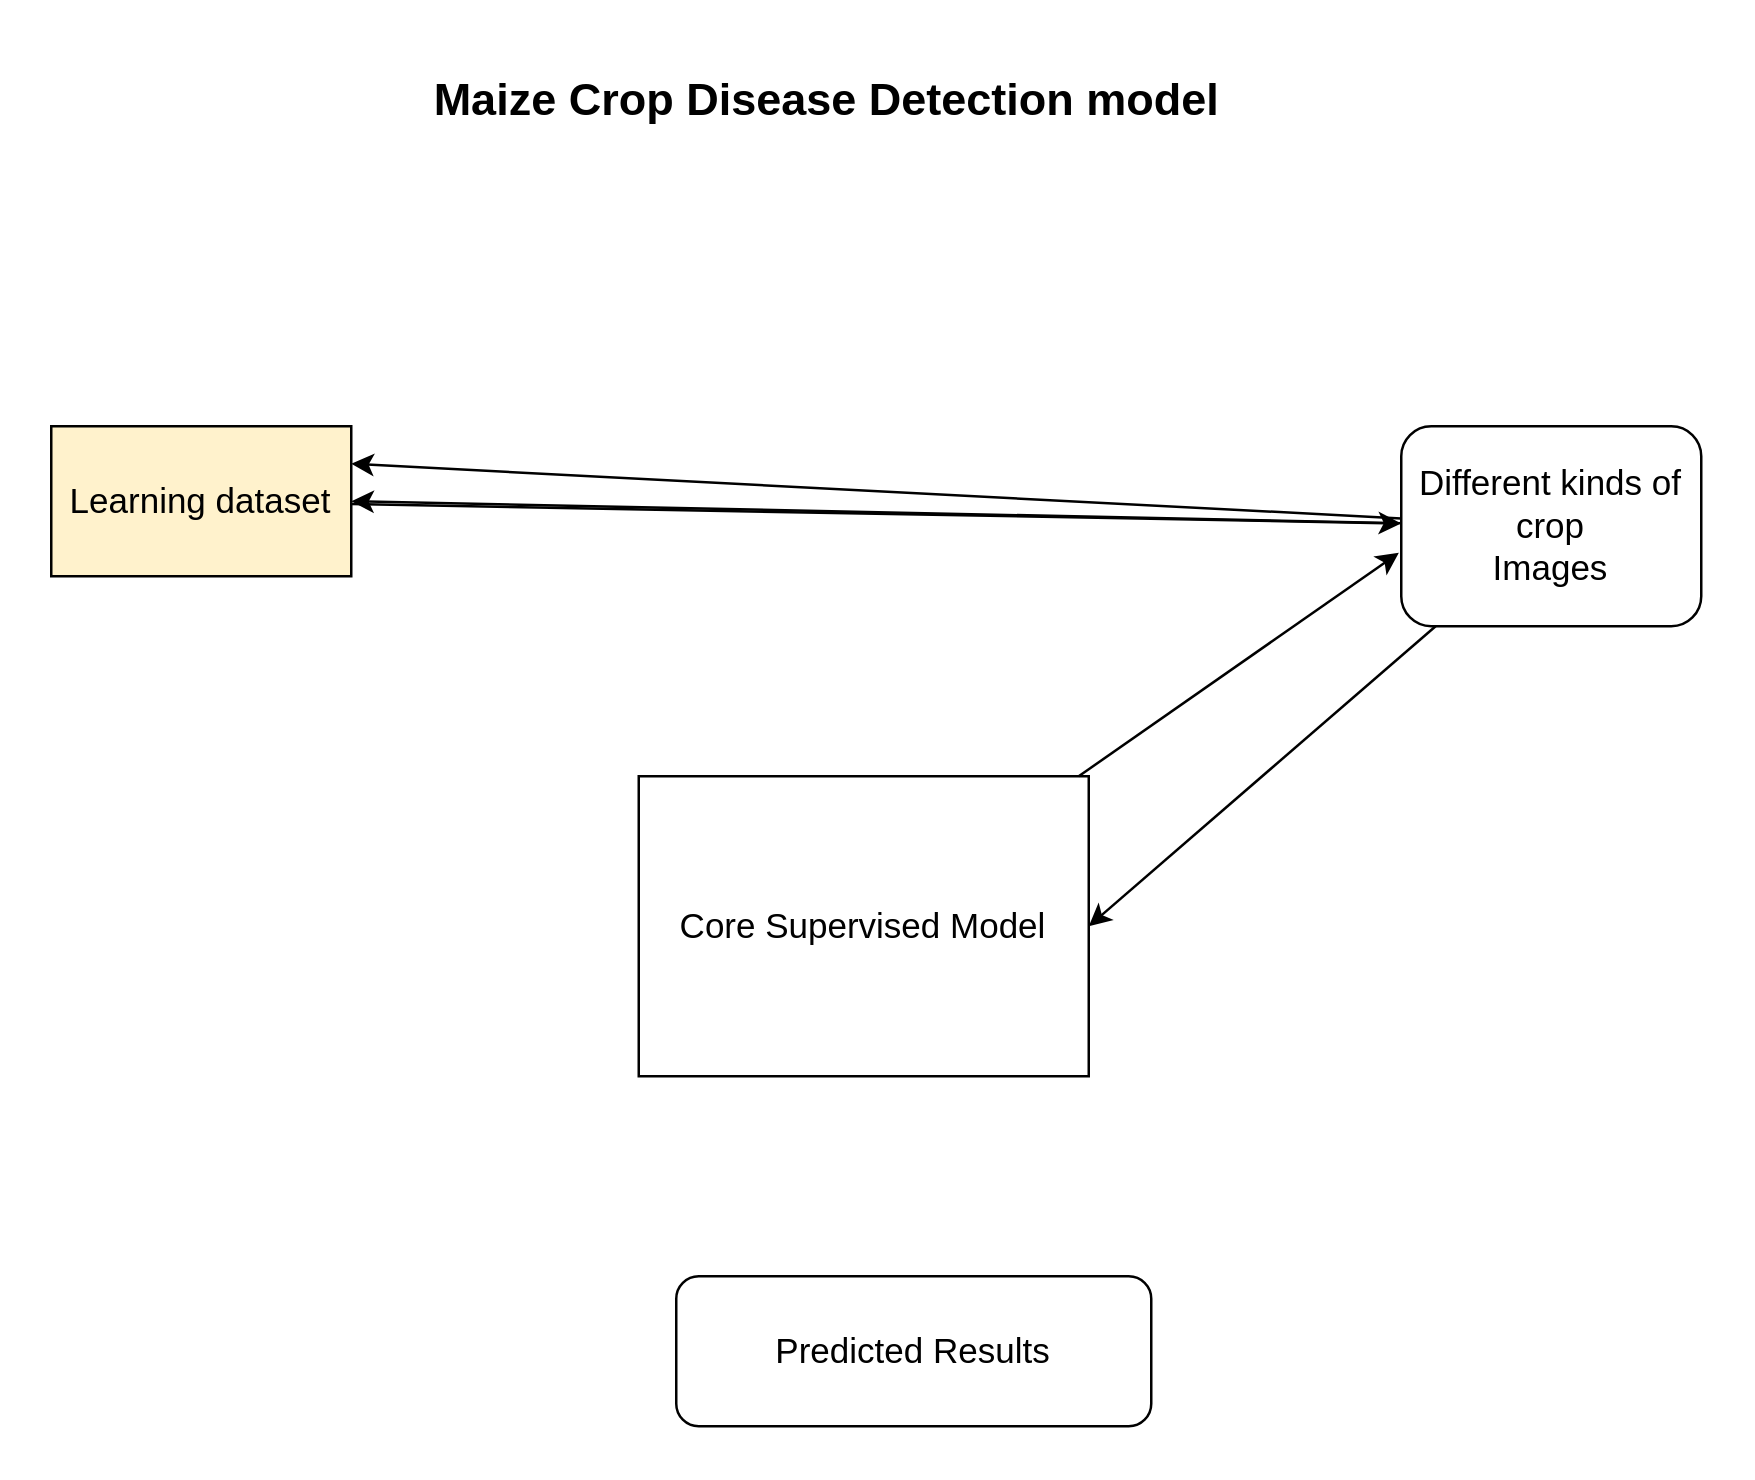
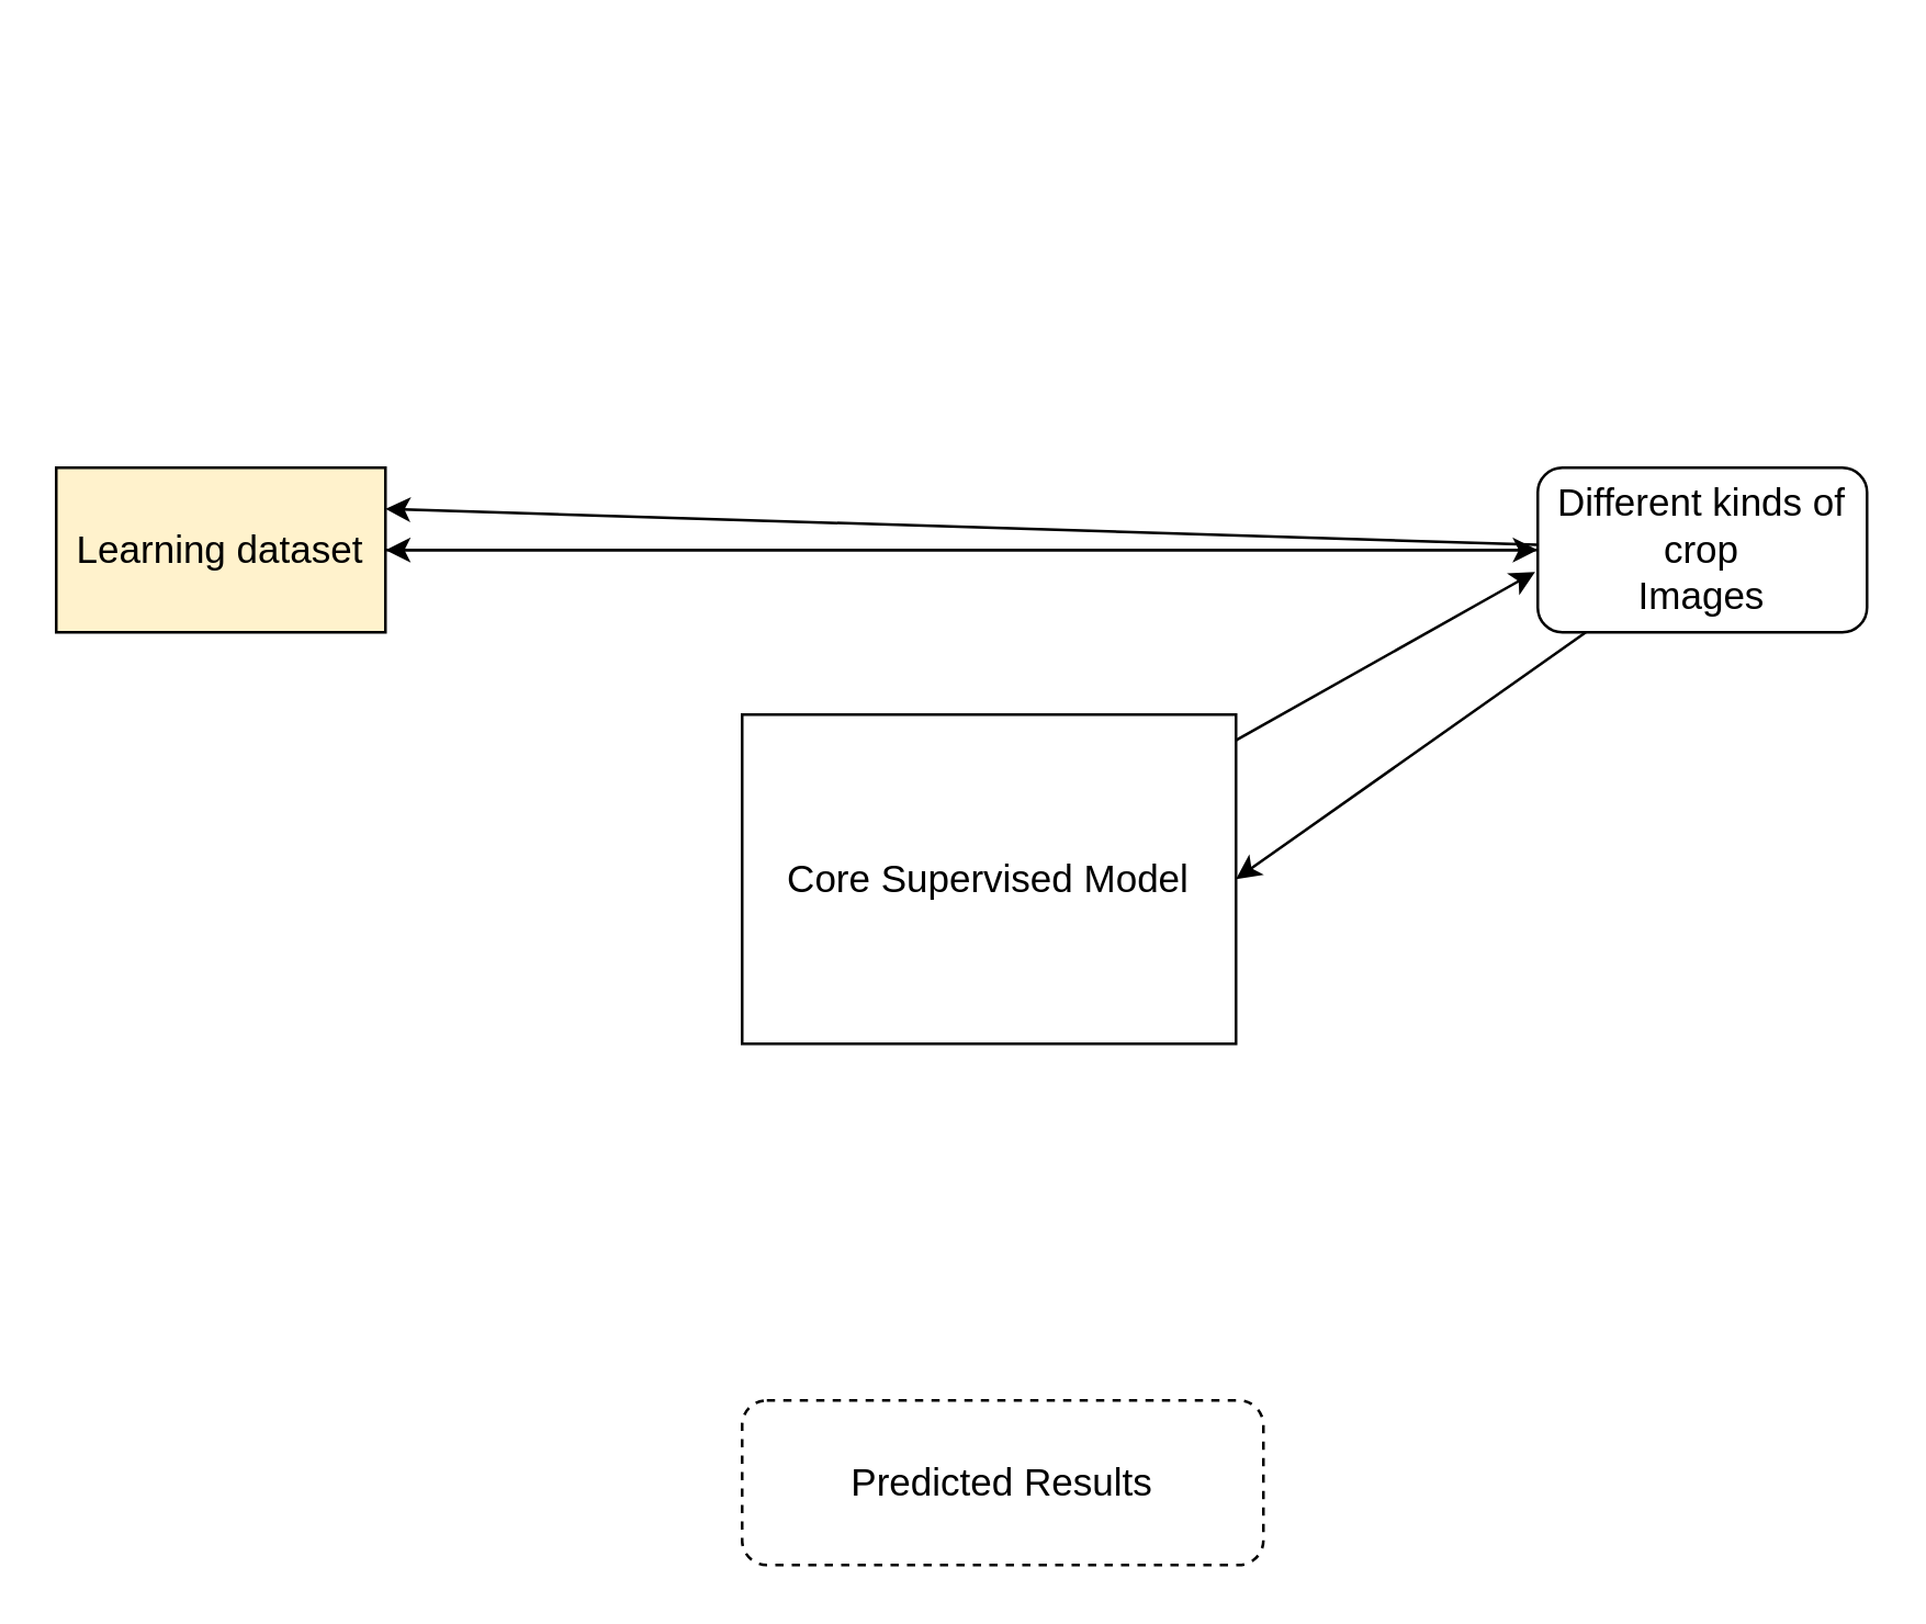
- <mxCell id="9" value="&lt;b&gt;&lt;font style=&quot;font-size: 18px;&quot;&gt;Maize Crop Disease Detection model&lt;/font&gt;&lt;/b&gt;" style="text;html=1;align=center;verticalAlign=middle;resizable=0;points=[];autosize=1;strokeColor=none;fillColor=none;" vertex="1" parent="1"><mxGeometry x="160" y="20" width="340" height="40" as="geometry" /></mxCell>
- <mxCell id="7" value="&lt;font style=&quot;font-size: 14px;&quot;&gt;Different kinds of crop&lt;/font&gt;&lt;div&gt;&lt;font style=&quot;font-size: 14px;&quot;&gt;Images&lt;/font&gt;&lt;/div&gt;" style="rounded=1;whiteSpace=wrap;html=1;" vertex="1" parent="1"><mxGeometry x="560" y="170" width="120" height="80" as="geometry" /></mxCell>
+ <mxCell id="7" value="&lt;font style=&quot;font-size: 14px;&quot;&gt;Different kinds of crop&lt;/font&gt;&lt;div&gt;&lt;font style=&quot;font-size: 14px;&quot;&gt;Images&lt;/font&gt;&lt;/div&gt;" style="rounded=1;whiteSpace=wrap;html=1;" vertex="1" parent="1"><mxGeometry x="560" y="170" width="120" height="60" as="geometry" /></mxCell>
- <mxCell id="10" value="&lt;font style=&quot;font-size: 14px;&quot;&gt;Core Supervised Model&lt;/font&gt;" style="whiteSpace=wrap;html=1;" vertex="1" parent="1"><mxGeometry x="255" y="310" width="180" height="120" as="geometry" /></mxCell>
+ <mxCell id="10" value="&lt;font style=&quot;font-size: 14px;&quot;&gt;Core Supervised Model&lt;/font&gt;" style="whiteSpace=wrap;html=1;" vertex="1" parent="1"><mxGeometry x="270" y="260" width="180" height="120" as="geometry" /></mxCell>
- <mxCell id="8" value="&lt;font style=&quot;font-size: 14px;&quot;&gt;Predicted Results&lt;/font&gt;" style="rounded=1;whiteSpace=wrap;html=1;" vertex="1" parent="1"><mxGeometry x="270" y="510" width="190" height="60" as="geometry" /></mxCell>
+ <mxCell id="8" value="&lt;font style=&quot;font-size: 14px;&quot;&gt;Predicted Results&lt;/font&gt;" style="rounded=1;whiteSpace=wrap;html=1;dashed=1;" vertex="1" parent="1"><mxGeometry x="270" y="510" width="190" height="60" as="geometry" /></mxCell>
